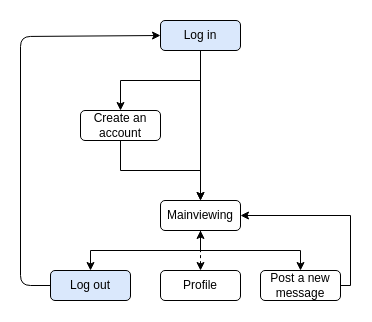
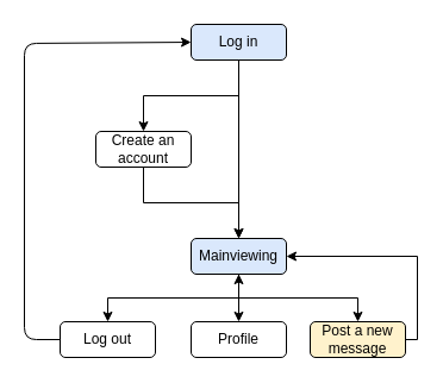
- <mxCell id="7" value="Mainviewing" style="rounded=1;whiteSpace=wrap;html=1;" vertex="1" parent="1"><mxGeometry x="160" y="200" width="80" height="30" as="geometry" /></mxCell>
+ <mxCell id="7" value="Mainviewing" style="rounded=1;whiteSpace=wrap;html=1;fillColor=#dae8fc;" vertex="1" parent="1"><mxGeometry x="160" y="200" width="80" height="30" as="geometry" /></mxCell>
- <mxCell id="15" value="" style="endArrow=classic;startArrow=classic;html=1;entryX=0.5;entryY=1;entryDx=0;entryDy=0;exitX=0.5;exitY=0;exitDx=0;exitDy=0;dashed=1;" edge="1" parent="1" source="8" target="7"><mxGeometry width="50" height="50" relative="1" as="geometry"><mxPoint x="10" y="370" as="sourcePoint" /><mxPoint x="60" y="320" as="targetPoint" /></mxGeometry></mxCell>
+ <mxCell id="15" value="" style="endArrow=classic;startArrow=classic;html=1;entryX=0.5;entryY=1;entryDx=0;entryDy=0;exitX=0.5;exitY=0;exitDx=0;exitDy=0;" edge="1" parent="1" source="8" target="7"><mxGeometry width="50" height="50" relative="1" as="geometry"><mxPoint x="10" y="370" as="sourcePoint" /><mxPoint x="60" y="320" as="targetPoint" /></mxGeometry></mxCell>
- <mxCell id="11" value="Log out" style="rounded=1;whiteSpace=wrap;html=1;fillColor=#dae8fc;" vertex="1" parent="1"><mxGeometry x="50" y="270" width="80" height="30" as="geometry" /></mxCell>
+ <mxCell id="11" value="Log out" style="rounded=1;whiteSpace=wrap;html=1;" vertex="1" parent="1"><mxGeometry x="50" y="270" width="80" height="30" as="geometry" /></mxCell>
- <mxCell id="10" value="Post a new message" style="rounded=1;whiteSpace=wrap;html=1;" vertex="1" parent="1"><mxGeometry x="260" y="270" width="80" height="30" as="geometry" /></mxCell>
+ <mxCell id="10" value="Post a new message" style="rounded=1;whiteSpace=wrap;html=1;fillColor=#fff2cc;" vertex="1" parent="1"><mxGeometry x="260" y="270" width="80" height="30" as="geometry" /></mxCell>
